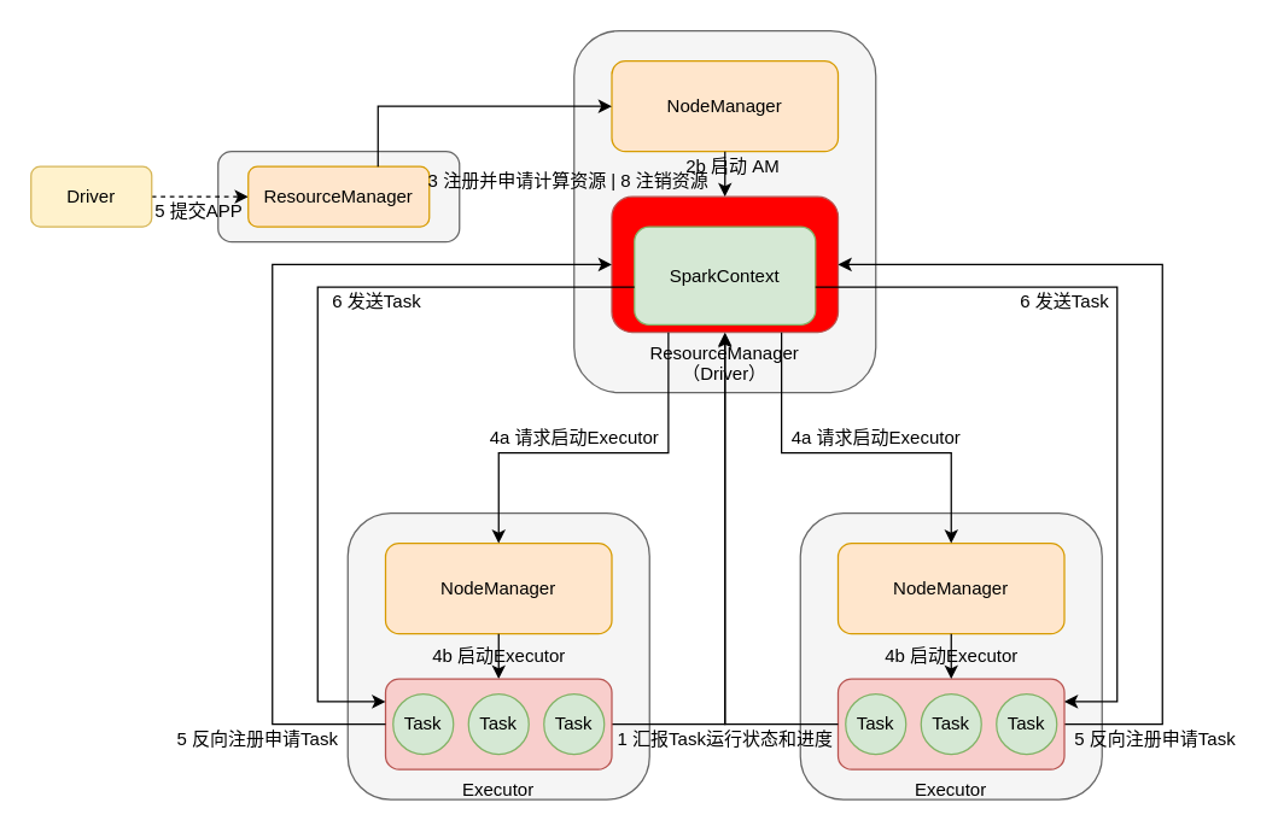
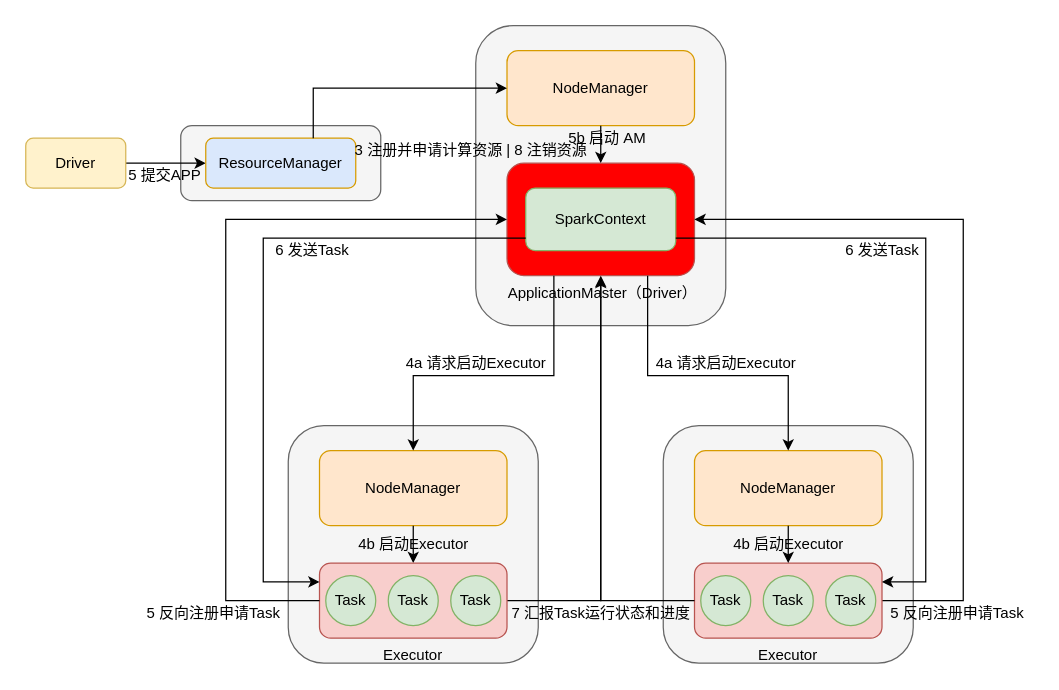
- <mxCell id="34" value="2b 启动 AM" style="text;html=1;align=center;verticalAlign=middle;resizable=0;points=[];;autosize=1;" parent="1" vertex="1"><mxGeometry x="445" y="100" width="80" height="20" as="geometry" /></mxCell>
+ <mxCell id="34" value="5b 启动 AM" style="text;html=1;align=center;verticalAlign=middle;resizable=0;points=[];;autosize=1;" parent="1" vertex="1"><mxGeometry x="445" y="100" width="80" height="20" as="geometry" /></mxCell>
- <mxCell id="5" style="edgeStyle=orthogonalEdgeStyle;rounded=0;orthogonalLoop=1;jettySize=auto;html=1;entryX=0;entryY=0.5;entryDx=0;entryDy=0;dashed=1;" parent="1" source="6" target="7" edge="1"><mxGeometry relative="1" as="geometry" /></mxCell>
+ <mxCell id="5" style="edgeStyle=orthogonalEdgeStyle;rounded=0;orthogonalLoop=1;jettySize=auto;html=1;entryX=0;entryY=0.5;entryDx=0;entryDy=0;" parent="1" source="6" target="7" edge="1"><mxGeometry relative="1" as="geometry" /></mxCell>
- <mxCell id="7" value="ResourceManager" style="rounded=1;whiteSpace=wrap;html=1;fillColor=#ffe6cc;strokeColor=#d79b00;" parent="1" vertex="1"><mxGeometry x="164" y="110" width="120" height="40" as="geometry" /></mxCell>
+ <mxCell id="7" value="ResourceManager" style="rounded=1;whiteSpace=wrap;html=1;fillColor=#dae8fc;strokeColor=#d79b00;" parent="1" vertex="1"><mxGeometry x="164" y="110" width="120" height="40" as="geometry" /></mxCell>
- <mxCell id="12" value="SparkContext" style="rounded=1;whiteSpace=wrap;html=1;fillColor=#d5e8d4;strokeColor=#82b366;" parent="1" vertex="1"><mxGeometry x="420" y="150" width="120" height="65" as="geometry" /></mxCell>
+ <mxCell id="12" value="SparkContext" style="rounded=1;whiteSpace=wrap;html=1;fillColor=#d5e8d4;strokeColor=#82b366;" parent="1" vertex="1"><mxGeometry x="420" y="150" width="120" height="50" as="geometry" /></mxCell>
- <mxCell id="10" value="ResourceManager（Driver）" style="rounded=1;whiteSpace=wrap;html=1;labelPosition=center;verticalLabelPosition=bottom;align=center;verticalAlign=top;fillColor=#FF0000;strokeColor=#b85450;" parent="1" vertex="1"><mxGeometry x="405" y="130" width="150" height="90" as="geometry" /></mxCell>
+ <mxCell id="10" value="ApplicationMaster（Driver）" style="rounded=1;whiteSpace=wrap;html=1;labelPosition=center;verticalLabelPosition=bottom;align=center;verticalAlign=top;fillColor=#FF0000;strokeColor=#b85450;" parent="1" vertex="1"><mxGeometry x="405" y="130" width="150" height="90" as="geometry" /></mxCell>
- <mxCell id="40" value="1 汇报Task运行状态和进度" style="text;html=1;align=center;verticalAlign=middle;resizable=0;points=[];;autosize=1;" parent="1" vertex="1"><mxGeometry x="400" y="480" width="160" height="20" as="geometry" /></mxCell>
+ <mxCell id="40" value="7 汇报Task运行状态和进度" style="text;html=1;align=center;verticalAlign=middle;resizable=0;points=[];;autosize=1;" parent="1" vertex="1"><mxGeometry x="400" y="480" width="160" height="20" as="geometry" /></mxCell>
